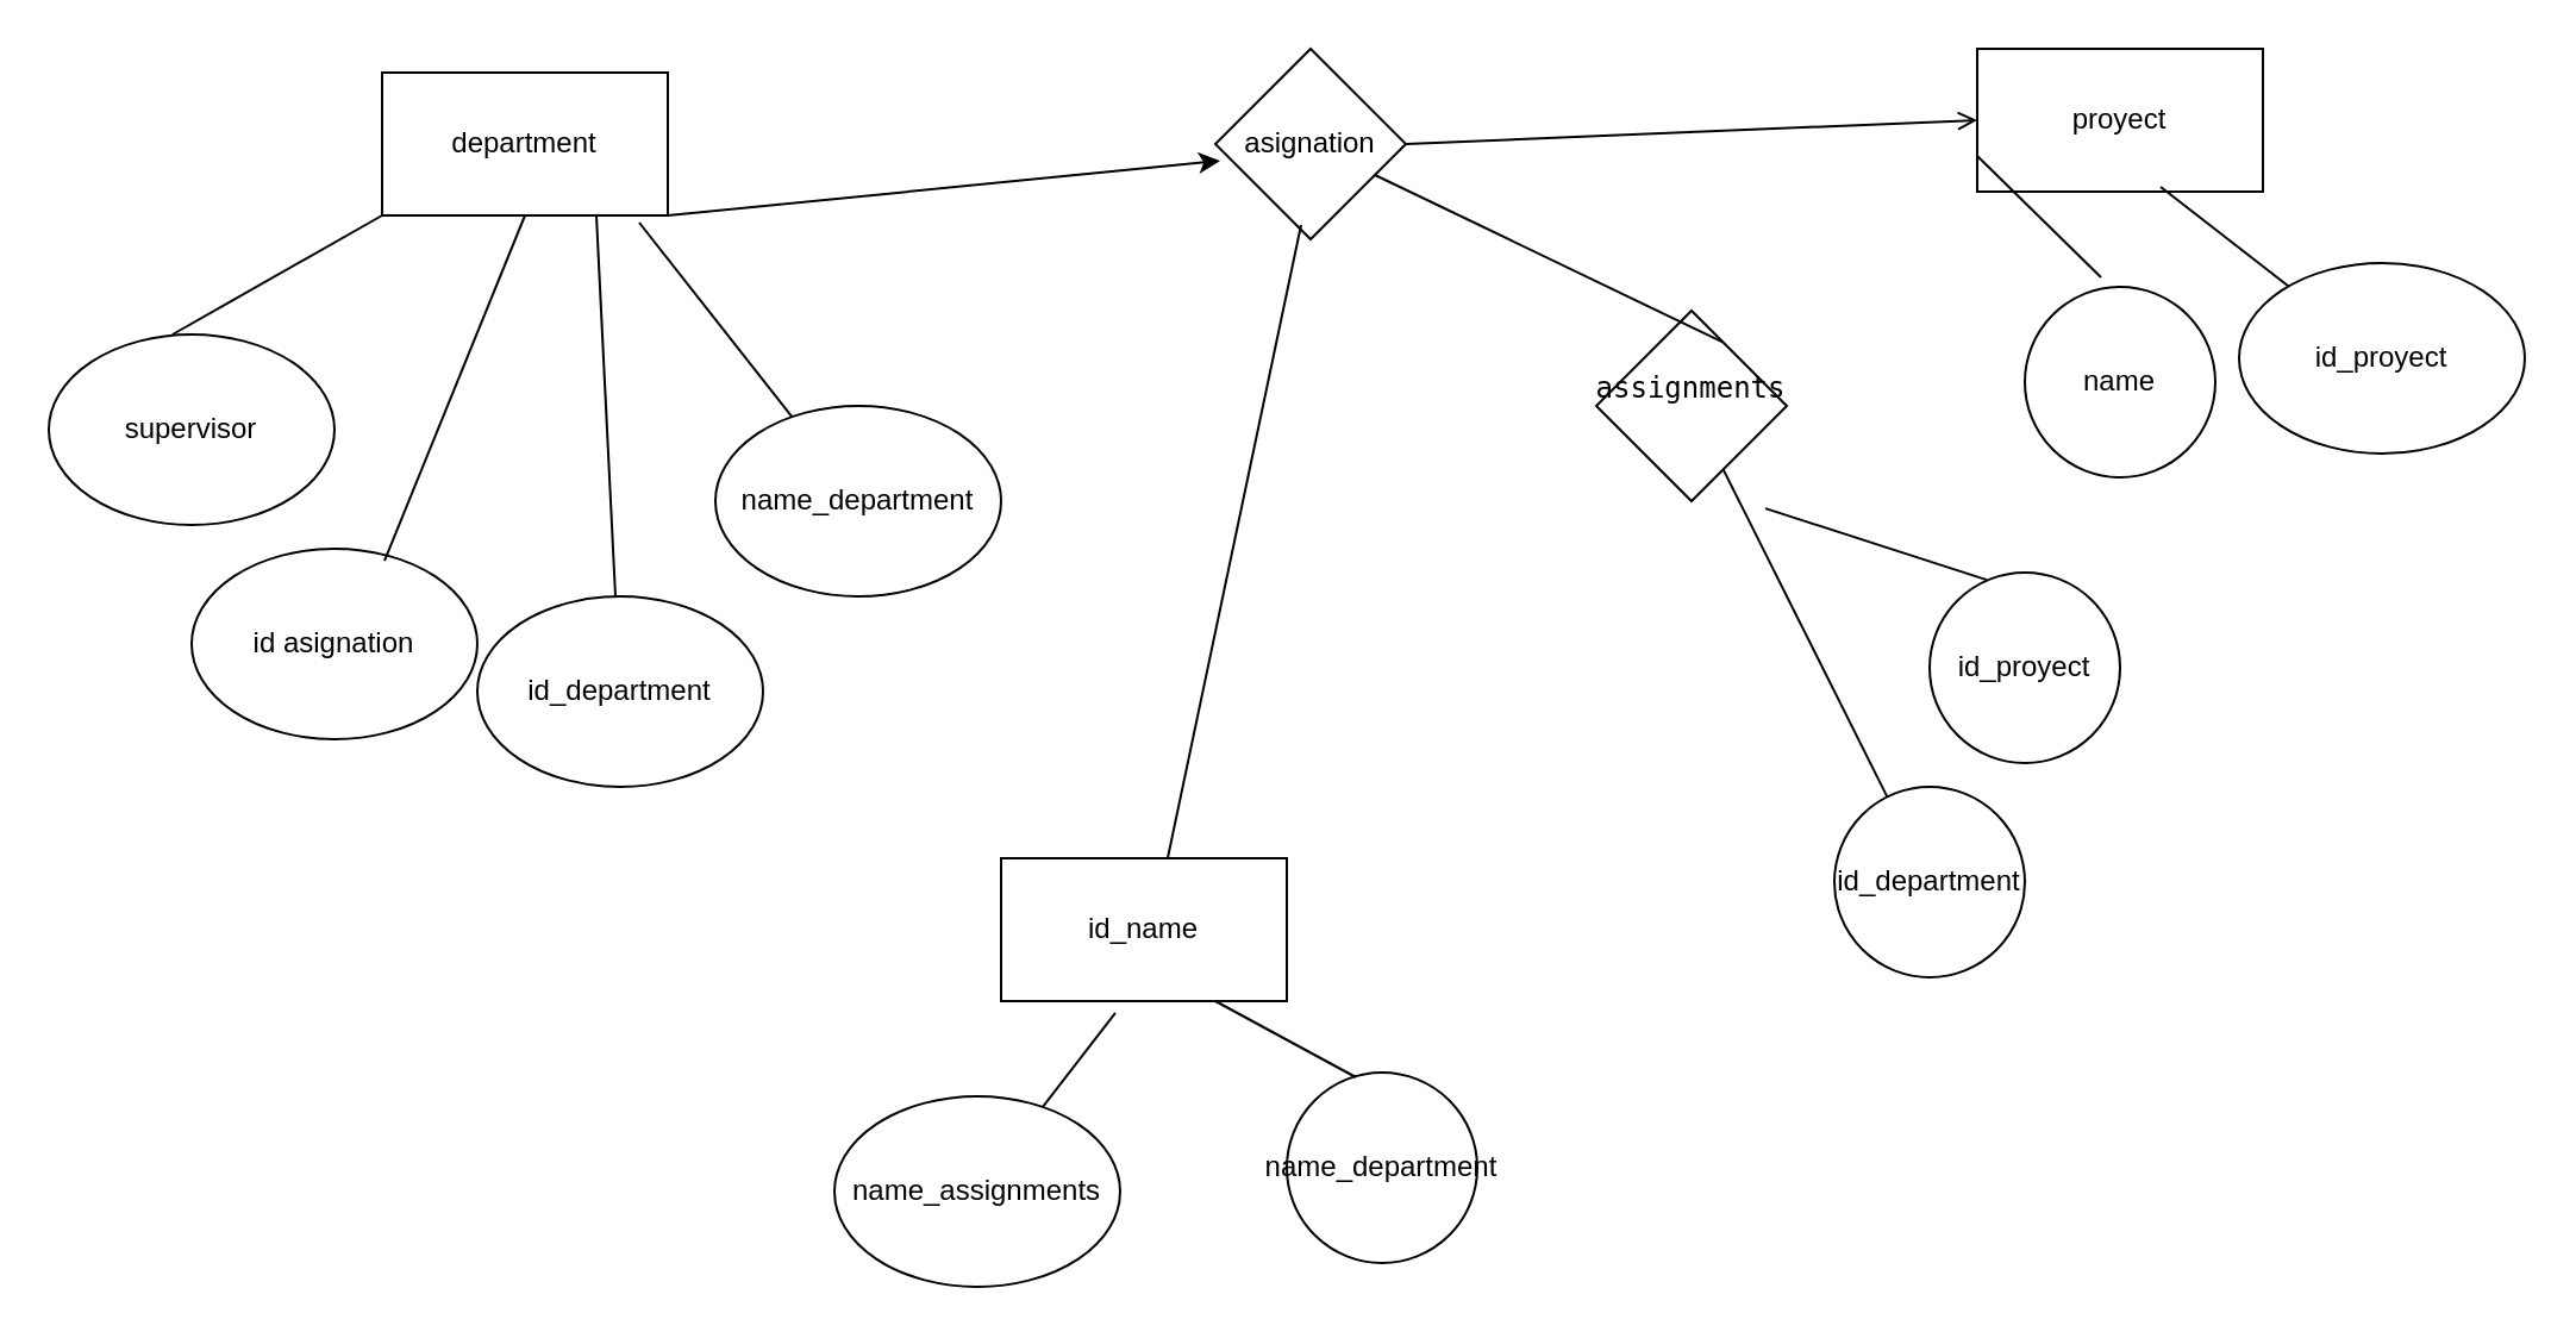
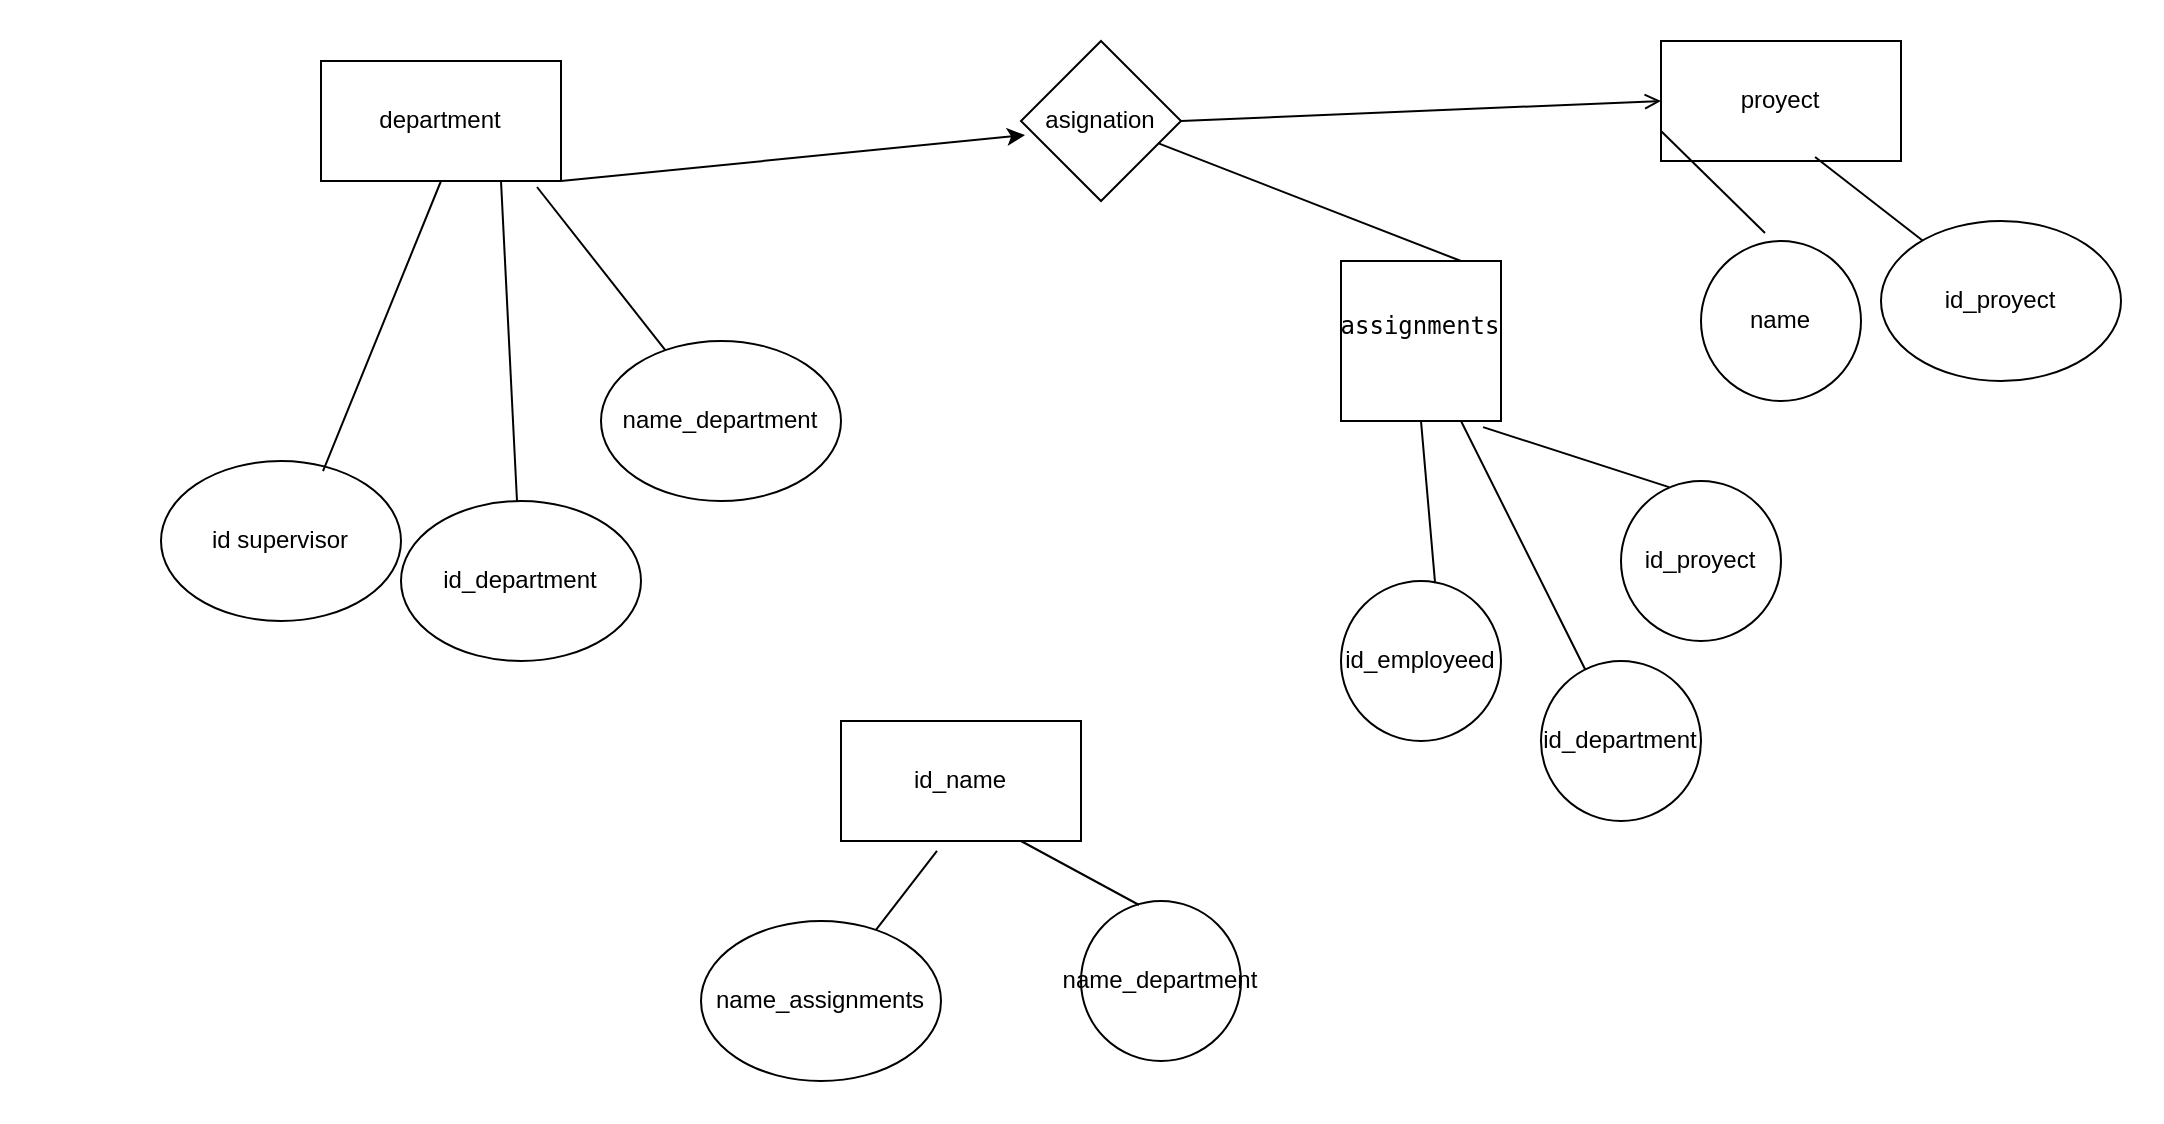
- <mxCell id="5" value="" style="endArrow=none;html=1;rounded=0;entryX=0;entryY=1;entryDx=0;entryDy=0;exitX=0.433;exitY=0;exitDx=0;exitDy=0;exitPerimeter=0;" edge="1" parent="1" source="3" target="2"><mxGeometry width="50" height="50" relative="1" as="geometry"><mxPoint x="520" y="300" as="sourcePoint" /><mxPoint x="660" y="190" as="targetPoint" /><Array as="points" /></mxGeometry></mxCell>
- <mxCell id="13" value="&#10;&lt;pre dir=&quot;ltr&quot; data-ved=&quot;2ahUKEwj_luPq-8-DAxUVV6QEHeQaChgQ3ewLegQIBRAP&quot; style=&quot;text-align:left&quot; id=&quot;tw-target-text&quot; data-placeholder=&quot;Traducción&quot; class=&quot;tw-data-text tw-text-large tw-ta&quot;&gt;&lt;span lang=&quot;en&quot; class=&quot;Y2IQFc&quot;&gt;assignments&lt;/span&gt;&lt;/pre&gt;&#10;&#10;" style="rhombus;whiteSpace=wrap;html=1;aspect=fixed;" vertex="1" parent="1"><mxGeometry x="670" y="130" width="80" height="80" as="geometry" /></mxCell>
+ <mxCell id="13" value="&#10;&lt;pre dir=&quot;ltr&quot; data-ved=&quot;2ahUKEwj_luPq-8-DAxUVV6QEHeQaChgQ3ewLegQIBRAP&quot; style=&quot;text-align:left&quot; id=&quot;tw-target-text&quot; data-placeholder=&quot;Traducción&quot; class=&quot;tw-data-text tw-text-large tw-ta&quot;&gt;&lt;span lang=&quot;en&quot; class=&quot;Y2IQFc&quot;&gt;assignments&lt;/span&gt;&lt;/pre&gt;&#10;&#10;" style="whiteSpace=wrap;html=1;aspect=fixed;" vertex="1" parent="1"><mxGeometry x="670" y="130" width="80" height="80" as="geometry" /></mxCell>
- <mxCell id="3" value="supervisor" style="ellipse;whiteSpace=wrap;html=1;" vertex="1" parent="1"><mxGeometry x="20" y="140" width="120" height="80" as="geometry" /></mxCell>
- <mxCell id="11" value="" style="endArrow=none;html=1;rounded=0;exitX=0.583;exitY=0;exitDx=0;exitDy=0;exitPerimeter=0;entryX=0.45;entryY=0.925;entryDx=0;entryDy=0;entryPerimeter=0;" edge="1" parent="1" source="20" target="8"><mxGeometry width="50" height="50" relative="1" as="geometry"><mxPoint x="516" y="182" as="sourcePoint" /><mxPoint x="660" y="190" as="targetPoint" /></mxGeometry></mxCell>
+ <mxCell id="25" value="" style="endArrow=none;html=1;rounded=0;entryX=0.588;entryY=0.013;entryDx=0;entryDy=0;entryPerimeter=0;exitX=0.5;exitY=1;exitDx=0;exitDy=0;" edge="1" parent="1" source="13" target="23"><mxGeometry width="50" height="50" relative="1" as="geometry"><mxPoint x="610" y="330" as="sourcePoint" /><mxPoint x="660" y="280" as="targetPoint" /></mxGeometry></mxCell>
- <mxCell id="15" value="id asignation" style="ellipse;whiteSpace=wrap;html=1;" vertex="1" parent="1"><mxGeometry x="80" y="230" width="120" height="80" as="geometry" /></mxCell>
+ <mxCell id="15" value="id supervisor" style="ellipse;whiteSpace=wrap;html=1;" vertex="1" parent="1"><mxGeometry x="80" y="230" width="120" height="80" as="geometry" /></mxCell>
+ <mxCell id="23" value="id_employeed" style="ellipse;whiteSpace=wrap;html=1;aspect=fixed;" vertex="1" parent="1"><mxGeometry x="670" y="290" width="80" height="80" as="geometry" /></mxCell>
